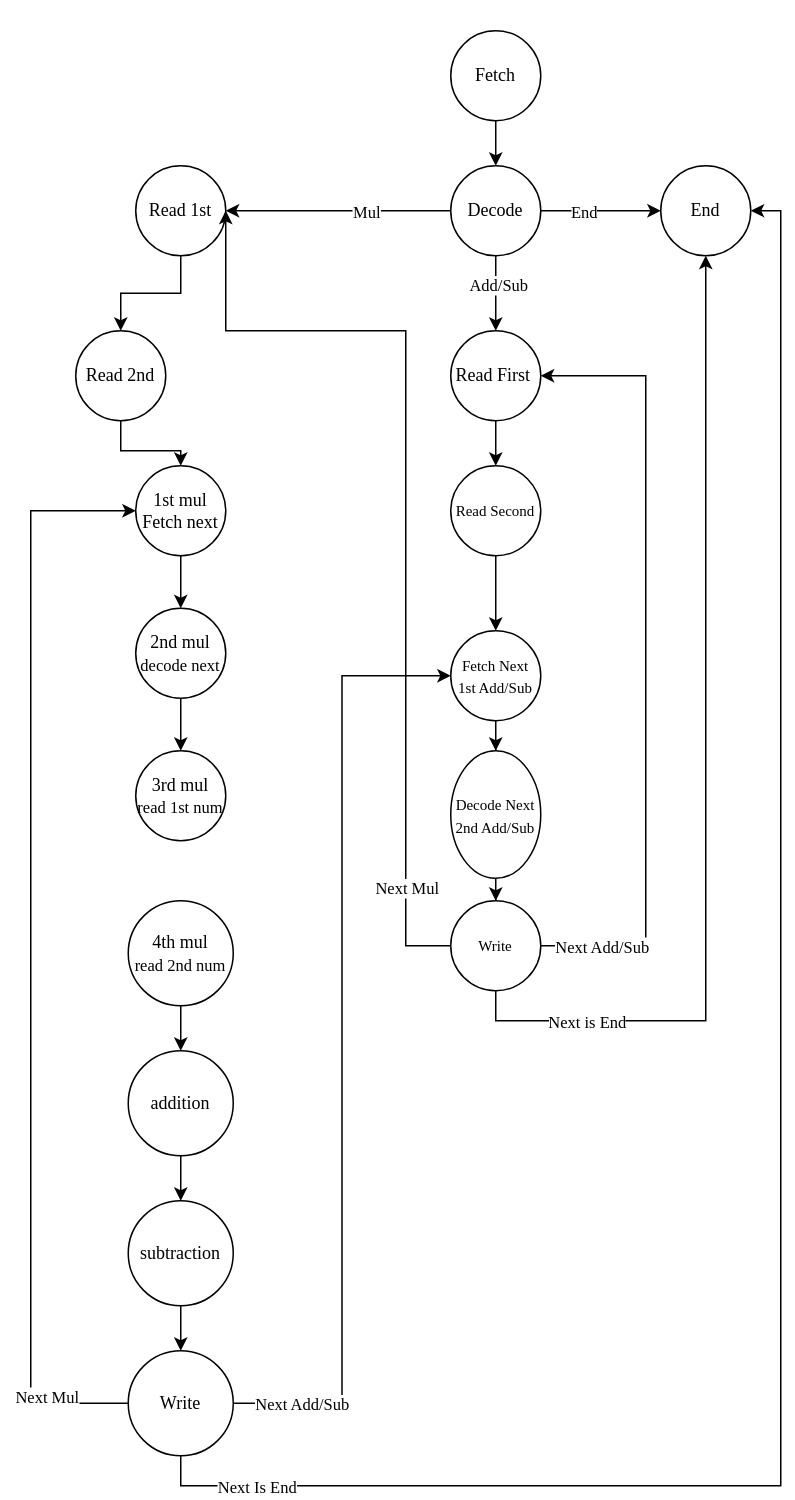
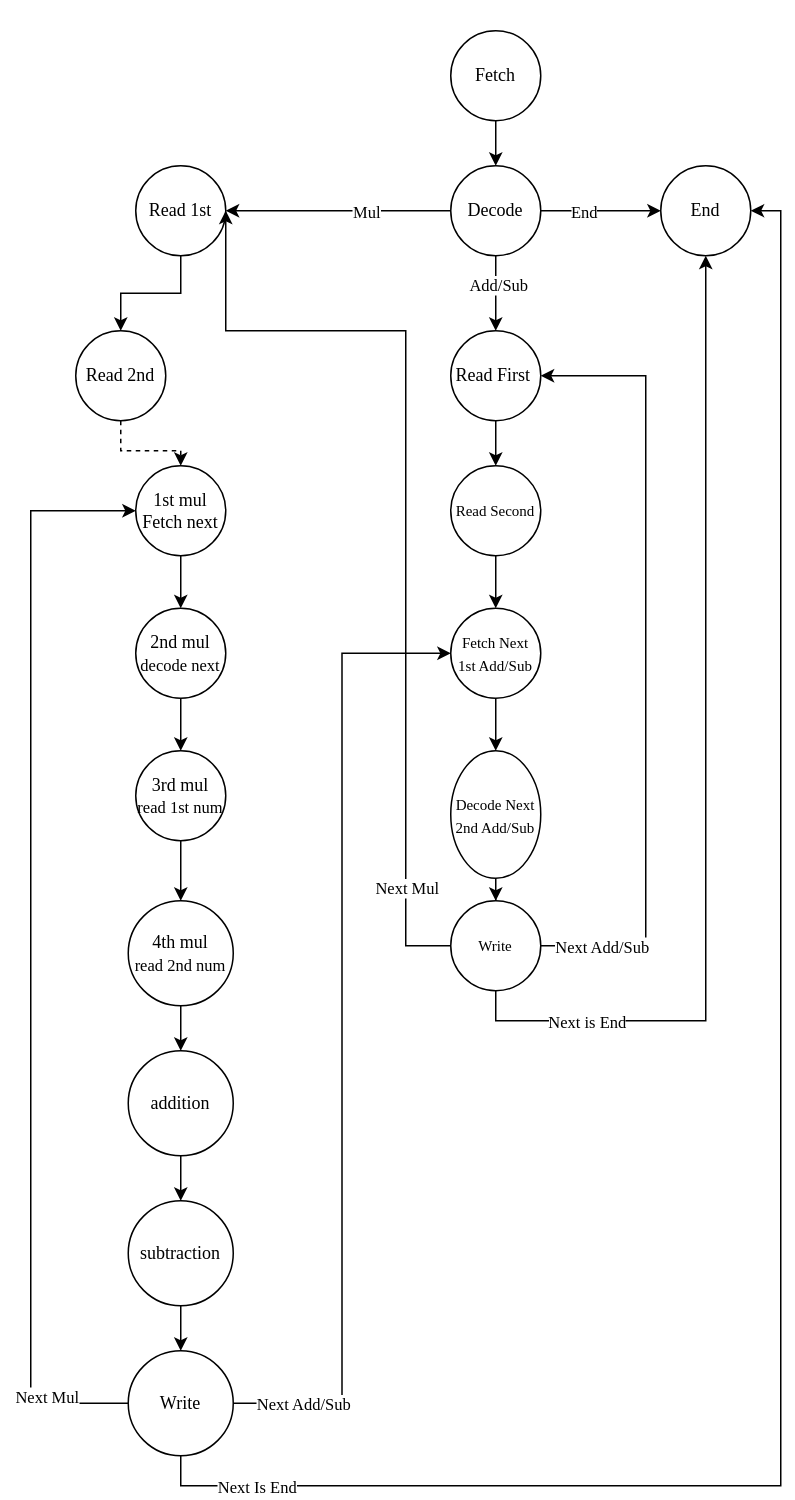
- <mxCell id="29" value="" style="edgeStyle=orthogonalEdgeStyle;rounded=0;orthogonalLoop=1;jettySize=auto;html=1;fontFamily=Times New Roman;" edge="1" parent="1" source="30" target="32"><mxGeometry relative="1" as="geometry" /></mxCell>
+ <mxCell id="29" value="" style="edgeStyle=orthogonalEdgeStyle;rounded=0;orthogonalLoop=1;jettySize=auto;html=1;fontFamily=Times New Roman;dashed=1;" edge="1" parent="1" source="30" target="32"><mxGeometry relative="1" as="geometry" /></mxCell>
- <mxCell id="19" value="&lt;font style=&quot;font-size: 10px&quot;&gt;Fetch Next&lt;br&gt;1st Add/Sub&lt;br&gt;&lt;/font&gt;" style="ellipse;whiteSpace=wrap;html=1;fontFamily=Times New Roman;" vertex="1" parent="1"><mxGeometry x="300" y="420" width="60" height="60" as="geometry" /></mxCell>
+ <mxCell id="19" value="&lt;font style=&quot;font-size: 10px&quot;&gt;Fetch Next&lt;br&gt;1st Add/Sub&lt;br&gt;&lt;/font&gt;" style="ellipse;whiteSpace=wrap;html=1;fontFamily=Times New Roman;" vertex="1" parent="1"><mxGeometry x="300" y="405" width="60" height="60" as="geometry" /></mxCell>
+ <mxCell id="35" value="" style="edgeStyle=orthogonalEdgeStyle;rounded=0;orthogonalLoop=1;jettySize=auto;html=1;fontFamily=Times New Roman;" edge="1" parent="1" source="36" target="38"><mxGeometry relative="1" as="geometry" /></mxCell>
